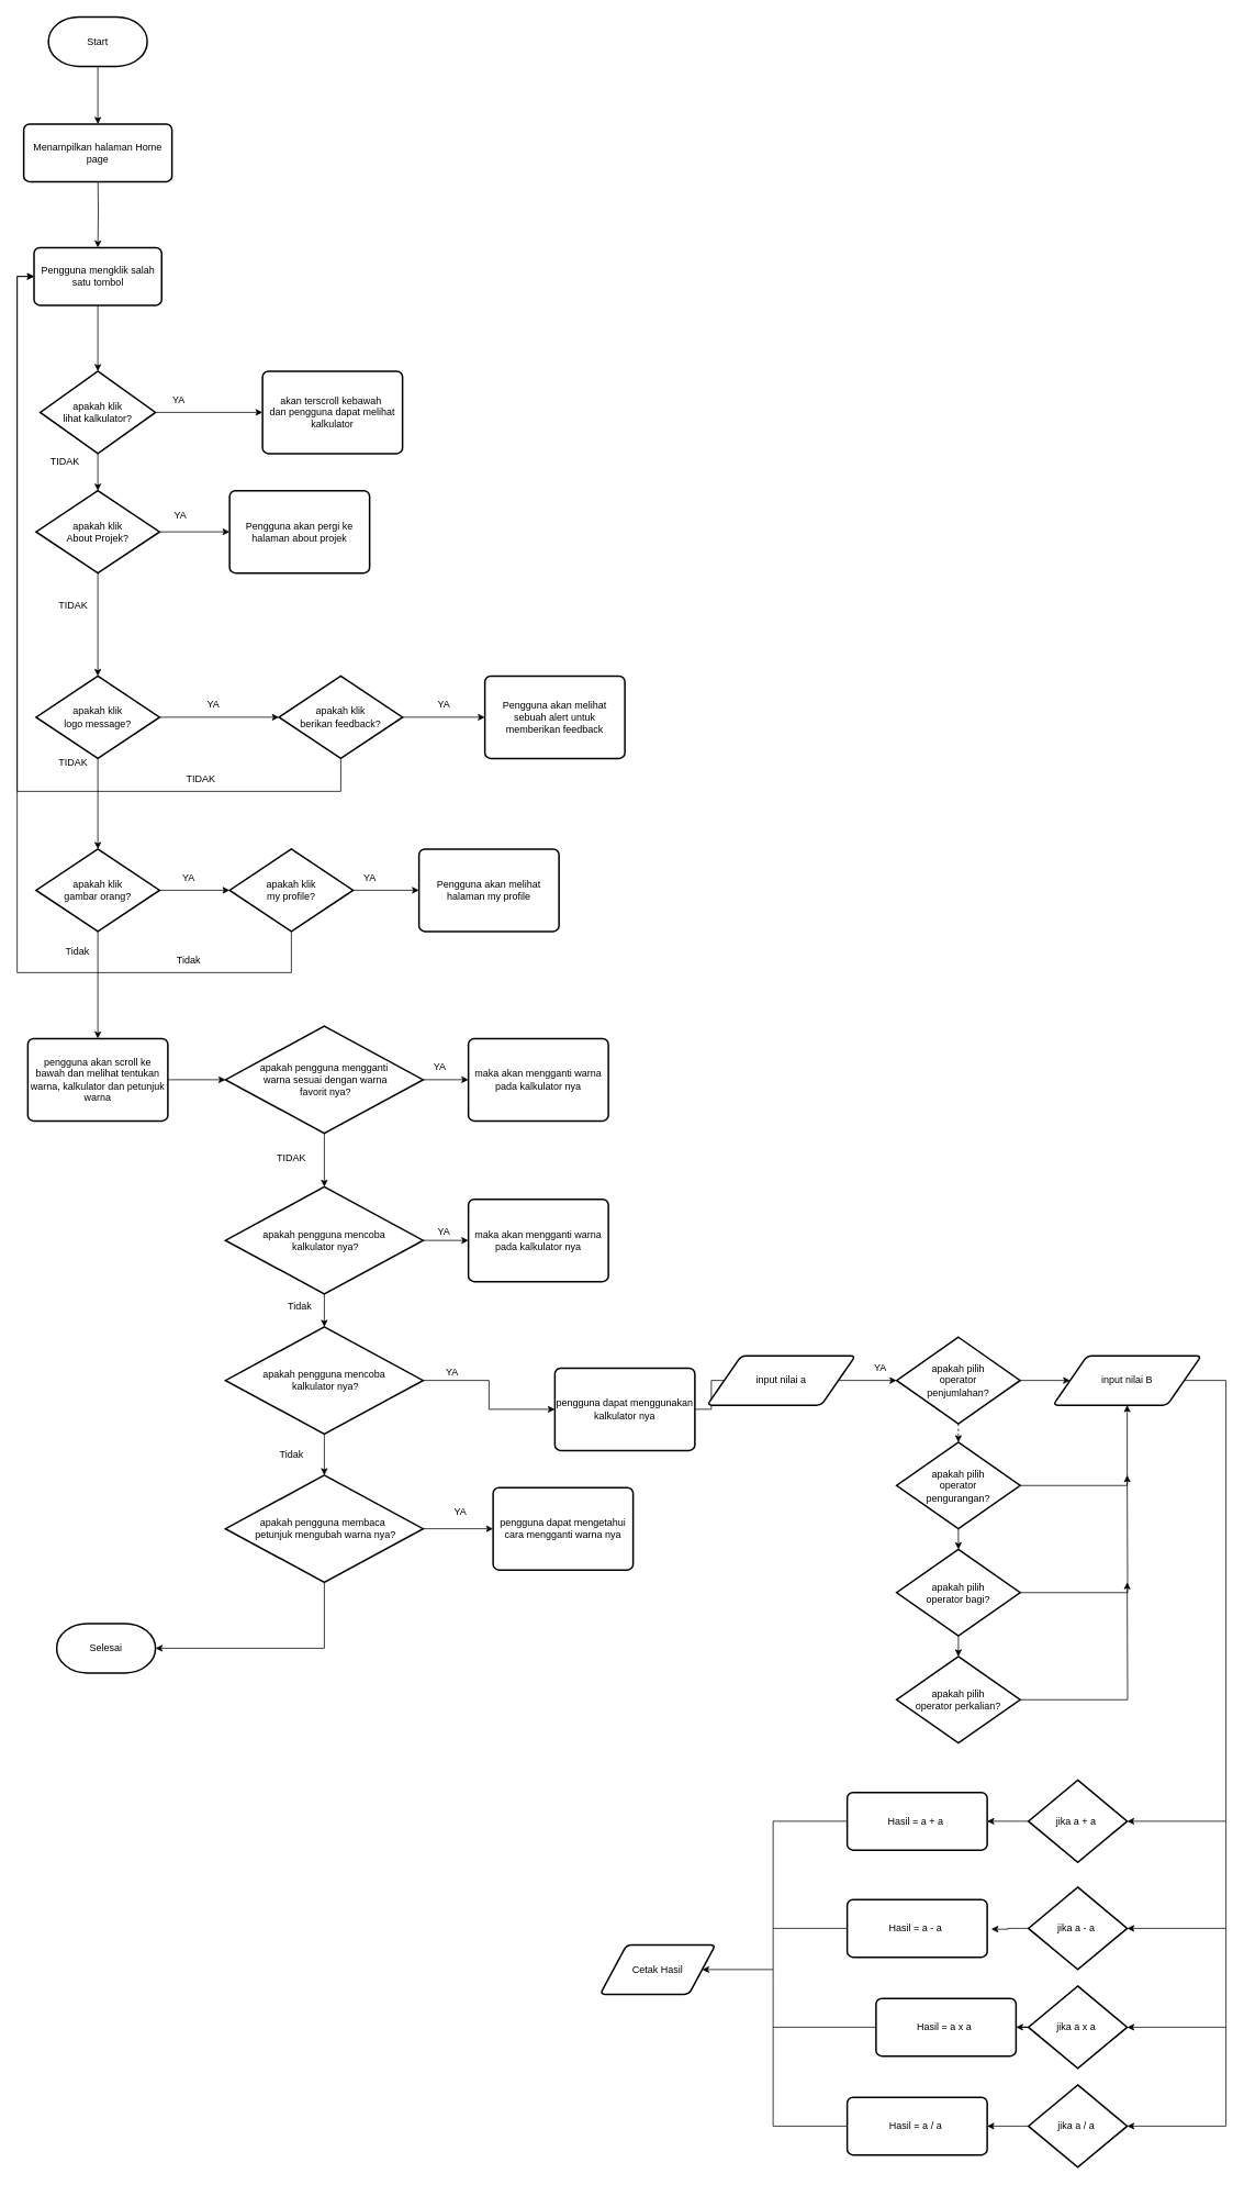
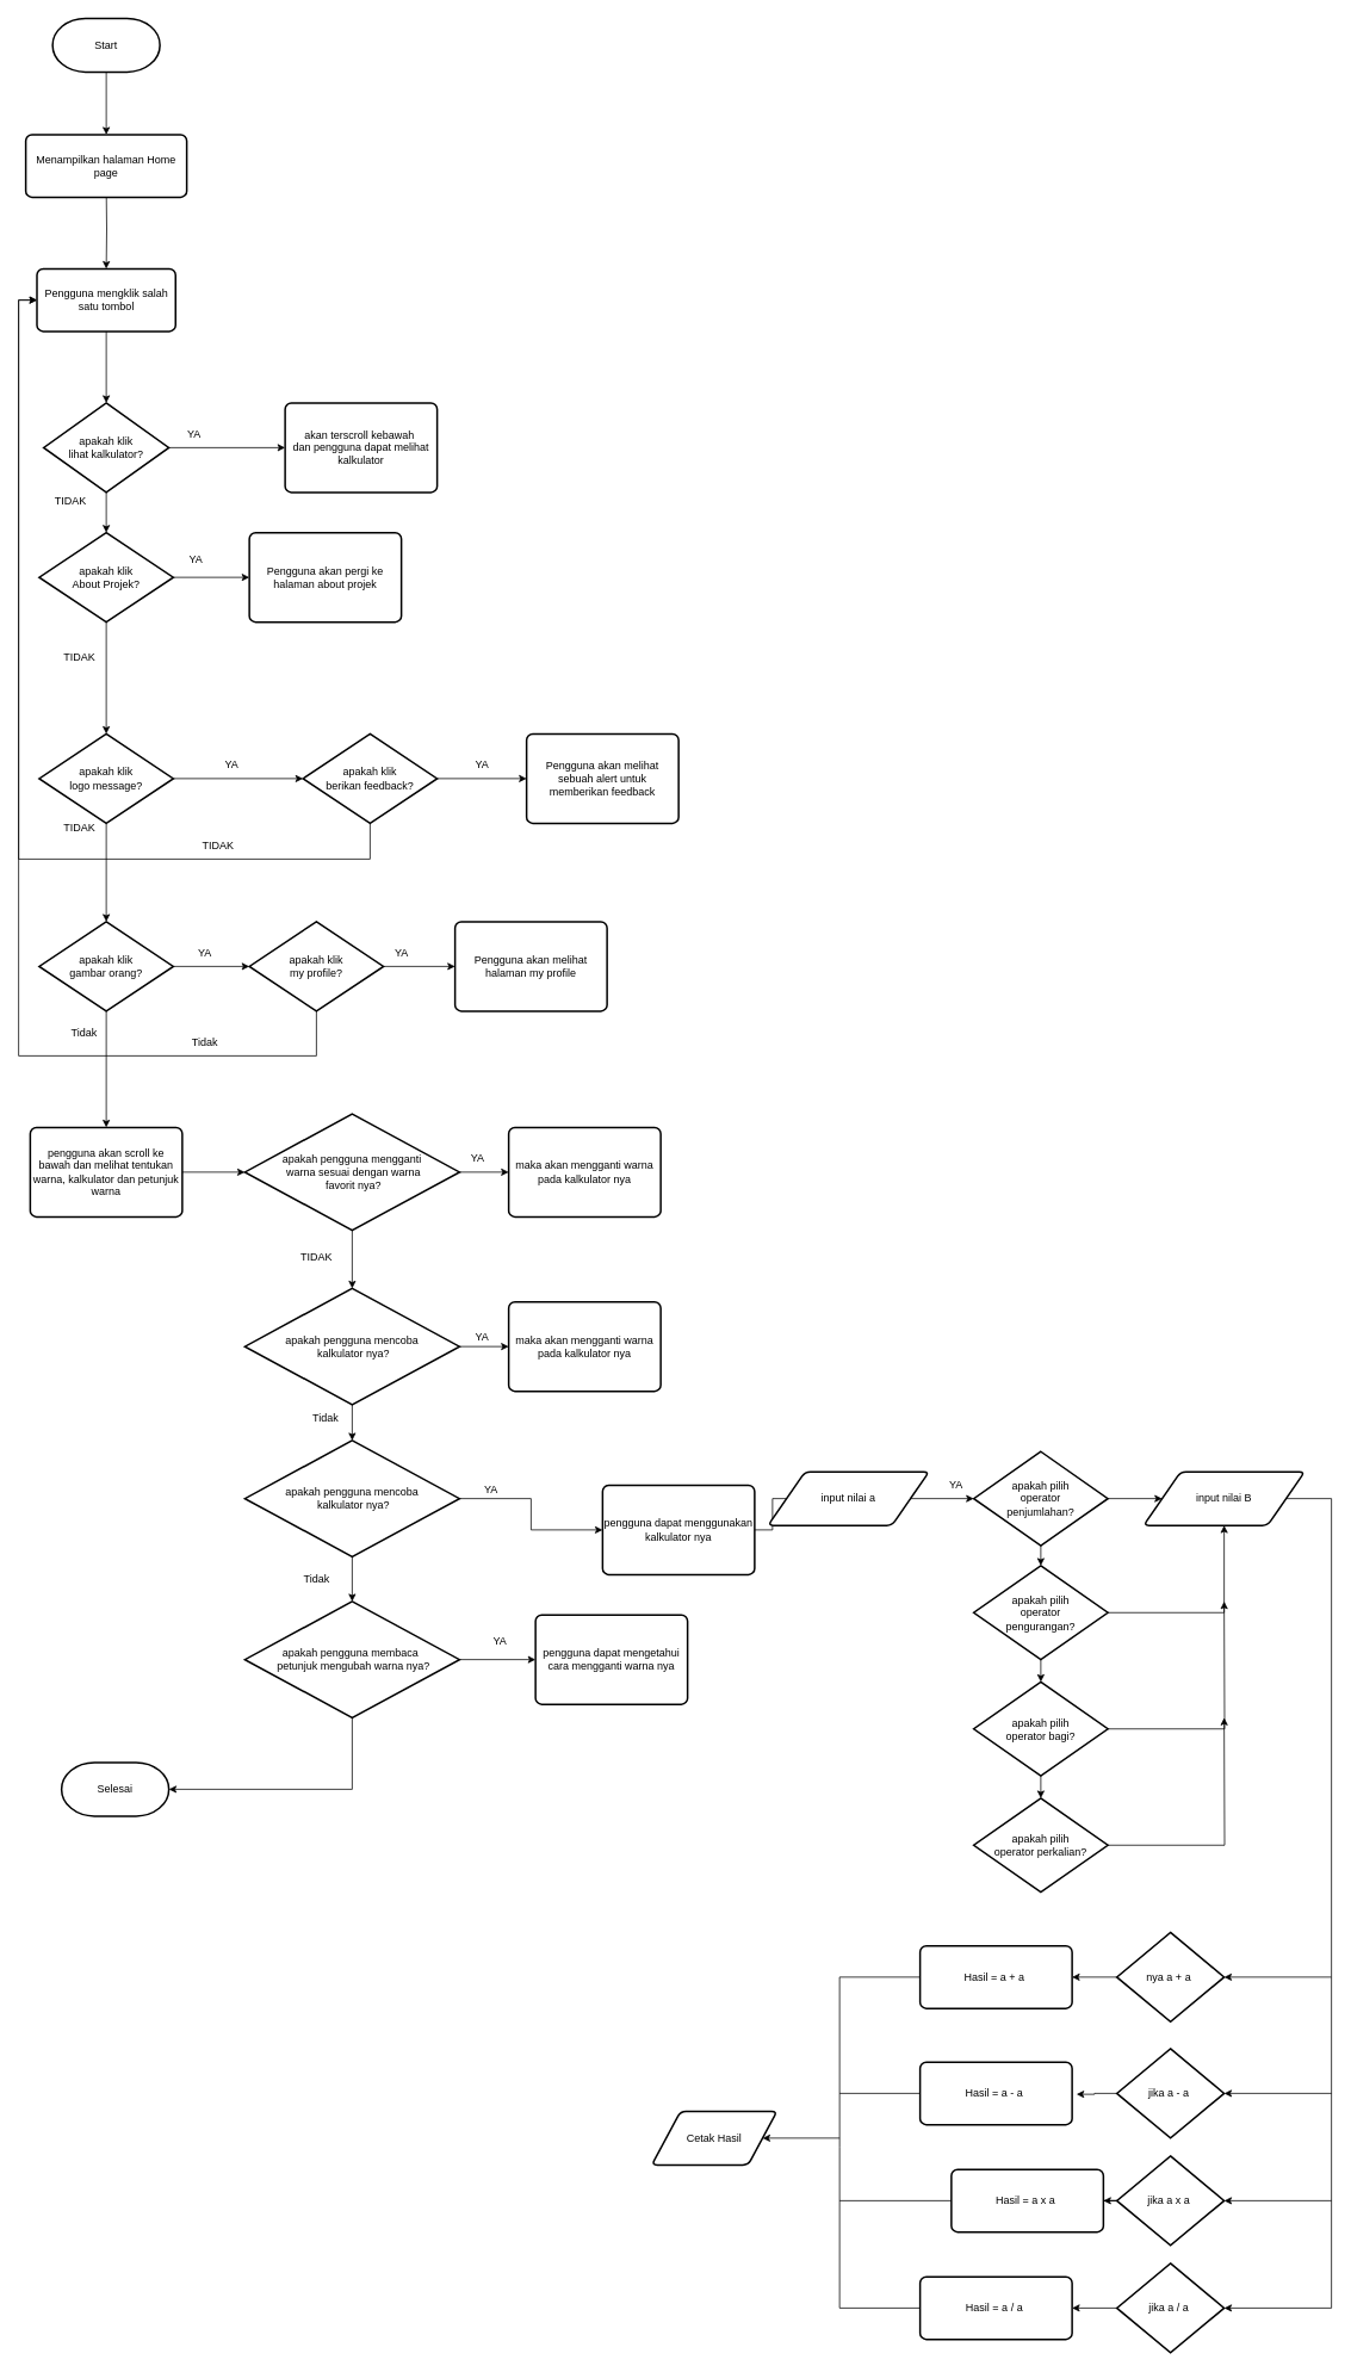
- <mxCell id="80" style="edgeStyle=orthogonalEdgeStyle;rounded=0;orthogonalLoop=1;jettySize=auto;html=1;exitX=0.5;exitY=1;exitDx=0;exitDy=0;exitPerimeter=0;entryX=0.5;entryY=0;entryDx=0;entryDy=0;entryPerimeter=0;dashed=1;" edge="1" parent="1" source="70" target="75"><mxGeometry relative="1" as="geometry" /></mxCell>
+ <mxCell id="80" style="edgeStyle=orthogonalEdgeStyle;rounded=0;orthogonalLoop=1;jettySize=auto;html=1;exitX=0.5;exitY=1;exitDx=0;exitDy=0;exitPerimeter=0;entryX=0.5;entryY=0;entryDx=0;entryDy=0;entryPerimeter=0;" edge="1" parent="1" source="70" target="75"><mxGeometry relative="1" as="geometry" /></mxCell>
- <mxCell id="86" value="jika a + a&amp;nbsp;" style="strokeWidth=2;html=1;shape=mxgraph.flowchart.decision;whiteSpace=wrap;" vertex="1" parent="1"><mxGeometry x="1248" y="2160" width="120" height="100" as="geometry" /></mxCell>
+ <mxCell id="86" value="nya a + a&amp;nbsp;" style="strokeWidth=2;html=1;shape=mxgraph.flowchart.decision;whiteSpace=wrap;" vertex="1" parent="1"><mxGeometry x="1248" y="2160" width="120" height="100" as="geometry" /></mxCell>
